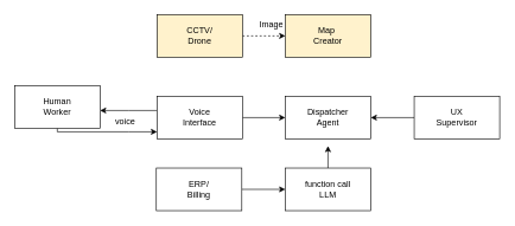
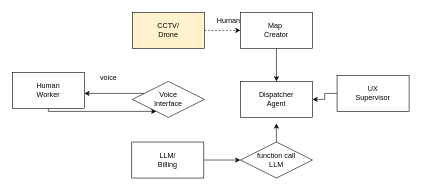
- <mxCell id="18" value="Image" style="text;html=1;align=center;verticalAlign=middle;resizable=0;points=[];autosize=1;strokeColor=none;fillColor=none;" vertex="1" parent="1"><mxGeometry x="350" y="20" width="60" height="30" as="geometry" /></mxCell>
+ <mxCell id="18" value="Human" style="text;html=1;align=center;verticalAlign=middle;resizable=0;points=[];autosize=1;strokeColor=none;fillColor=none;" vertex="1" parent="1"><mxGeometry x="350" y="20" width="60" height="30" as="geometry" /></mxCell>
- <mxCell id="5" value="&lt;div&gt;Map&amp;nbsp;&lt;/div&gt;&lt;div&gt;Creator&lt;/div&gt;" style="rounded=0;whiteSpace=wrap;html=1;fillColor=#fff2cc;" vertex="1" parent="1"><mxGeometry x="400" y="20" width="120" height="60" as="geometry" /></mxCell>
+ <mxCell id="5" value="&lt;div&gt;Map&amp;nbsp;&lt;/div&gt;&lt;div&gt;Creator&lt;/div&gt;" style="rounded=0;whiteSpace=wrap;html=1;" vertex="1" parent="1"><mxGeometry x="400" y="20" width="120" height="60" as="geometry" /></mxCell>
+ <mxCell id="4" style="edgeStyle=orthogonalEdgeStyle;rounded=0;orthogonalLoop=1;jettySize=auto;html=1;entryX=0.5;entryY=0;entryDx=0;entryDy=0;" edge="1" parent="1" source="5" target="6"><mxGeometry relative="1" as="geometry" /></mxCell>
- <mxCell id="11" value="&lt;div&gt;Voice&lt;/div&gt;&lt;div&gt;Interface&lt;br&gt;&lt;/div&gt;" style="rounded=0;whiteSpace=wrap;html=1;" vertex="1" parent="1"><mxGeometry x="220" y="135" width="120" height="60" as="geometry" /></mxCell>
+ <mxCell id="11" value="&lt;div&gt;Voice&lt;/div&gt;&lt;div&gt;Interface&lt;br&gt;&lt;/div&gt;" style="rhombus;whiteSpace=wrap;html=1;" vertex="1" parent="1"><mxGeometry x="220" y="135" width="120" height="60" as="geometry" /></mxCell>
- <mxCell id="10" style="edgeStyle=orthogonalEdgeStyle;rounded=0;orthogonalLoop=1;jettySize=auto;html=1;entryX=0;entryY=0.5;entryDx=0;entryDy=0;" edge="1" parent="1" source="11" target="6"><mxGeometry relative="1" as="geometry" /></mxCell>
- <mxCell id="17" value="&lt;div&gt;UX&lt;/div&gt;&lt;div&gt;Supervisor&lt;br&gt;&lt;/div&gt;" style="rounded=0;whiteSpace=wrap;html=1;" vertex="1" parent="1"><mxGeometry x="581" y="135" width="120" height="60" as="geometry" /></mxCell>
+ <mxCell id="17" value="&lt;div&gt;UX&lt;/div&gt;&lt;div&gt;Supervisor&lt;br&gt;&lt;/div&gt;" style="rounded=0;whiteSpace=wrap;html=1;" vertex="1" parent="1"><mxGeometry x="561" y="125" width="120" height="60" as="geometry" /></mxCell>
- <mxCell id="19" value="voice" style="text;html=1;align=center;verticalAlign=middle;resizable=0;points=[];autosize=1;strokeColor=none;fillColor=none;" vertex="1" parent="1"><mxGeometry x="150" y="155" width="50" height="30" as="geometry" /></mxCell>
+ <mxCell id="19" value="voice" style="text;html=1;align=center;verticalAlign=middle;resizable=0;points=[];autosize=1;strokeColor=none;fillColor=none;" vertex="1" parent="1"><mxGeometry x="155" y="115" width="50" height="30" as="geometry" /></mxCell>
- <mxCell id="13" value="&lt;div&gt;ERP/&lt;/div&gt;&lt;div&gt;Billing&lt;br&gt;&lt;/div&gt;" style="rounded=0;whiteSpace=wrap;html=1;" vertex="1" parent="1"><mxGeometry x="219" y="236" width="120" height="60" as="geometry" /></mxCell>
+ <mxCell id="13" value="&lt;div&gt;LLM/&lt;/div&gt;&lt;div&gt;Billing&lt;br&gt;&lt;/div&gt;" style="rounded=0;whiteSpace=wrap;html=1;" vertex="1" parent="1"><mxGeometry x="219" y="236" width="120" height="60" as="geometry" /></mxCell>
- <mxCell id="15" value="&lt;div&gt;function call&lt;/div&gt;&lt;div&gt;LLM&lt;br&gt;&lt;/div&gt;" style="rounded=0;whiteSpace=wrap;html=1;" vertex="1" parent="1"><mxGeometry x="400" y="236" width="120" height="60" as="geometry" /></mxCell>
+ <mxCell id="15" value="&lt;div&gt;function call&lt;/div&gt;&lt;div&gt;LLM&lt;br&gt;&lt;/div&gt;" style="rhombus;whiteSpace=wrap;html=1;" vertex="1" parent="1"><mxGeometry x="400" y="236" width="120" height="60" as="geometry" /></mxCell>
